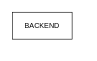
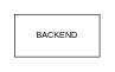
- <mxCell id="2" value="BACKEND" style="rounded=0;whiteSpace=wrap;html=1;" vertex="1" parent="1"><mxGeometry x="20" y="20" width="100" height="45" as="geometry" /></mxCell>
+ <mxCell id="2" value="BACKEND" style="rounded=0;whiteSpace=wrap;html=1;" vertex="1" parent="1"><mxGeometry x="20" y="20" width="120" height="60" as="geometry" /></mxCell>
